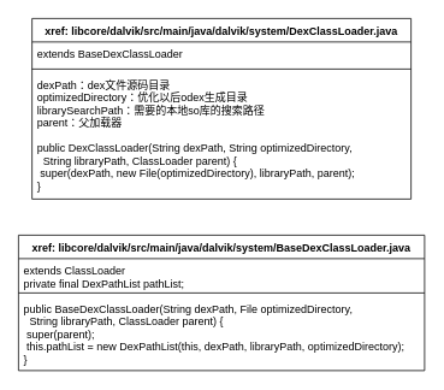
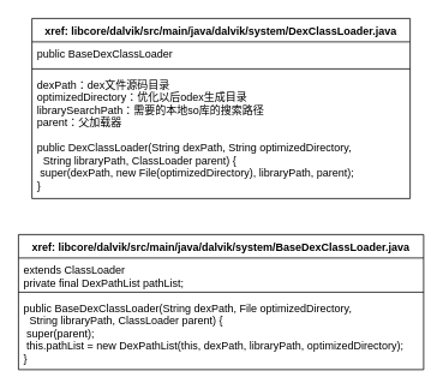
- <mxCell id="3" value="extends BaseDexClassLoader" style="text;strokeColor=none;fillColor=none;align=left;verticalAlign=top;spacingLeft=4;spacingRight=4;overflow=hidden;rotatable=0;points=[[0,0.5],[1,0.5]];portConstraint=eastwest;" vertex="1" parent="2"><mxGeometry y="26" width="420" height="26" as="geometry" /></mxCell>
+ <mxCell id="3" value="public BaseDexClassLoader" style="text;strokeColor=none;fillColor=none;align=left;verticalAlign=top;spacingLeft=4;spacingRight=4;overflow=hidden;rotatable=0;points=[[0,0.5],[1,0.5]];portConstraint=eastwest;" vertex="1" parent="2"><mxGeometry y="26" width="420" height="26" as="geometry" /></mxCell>
